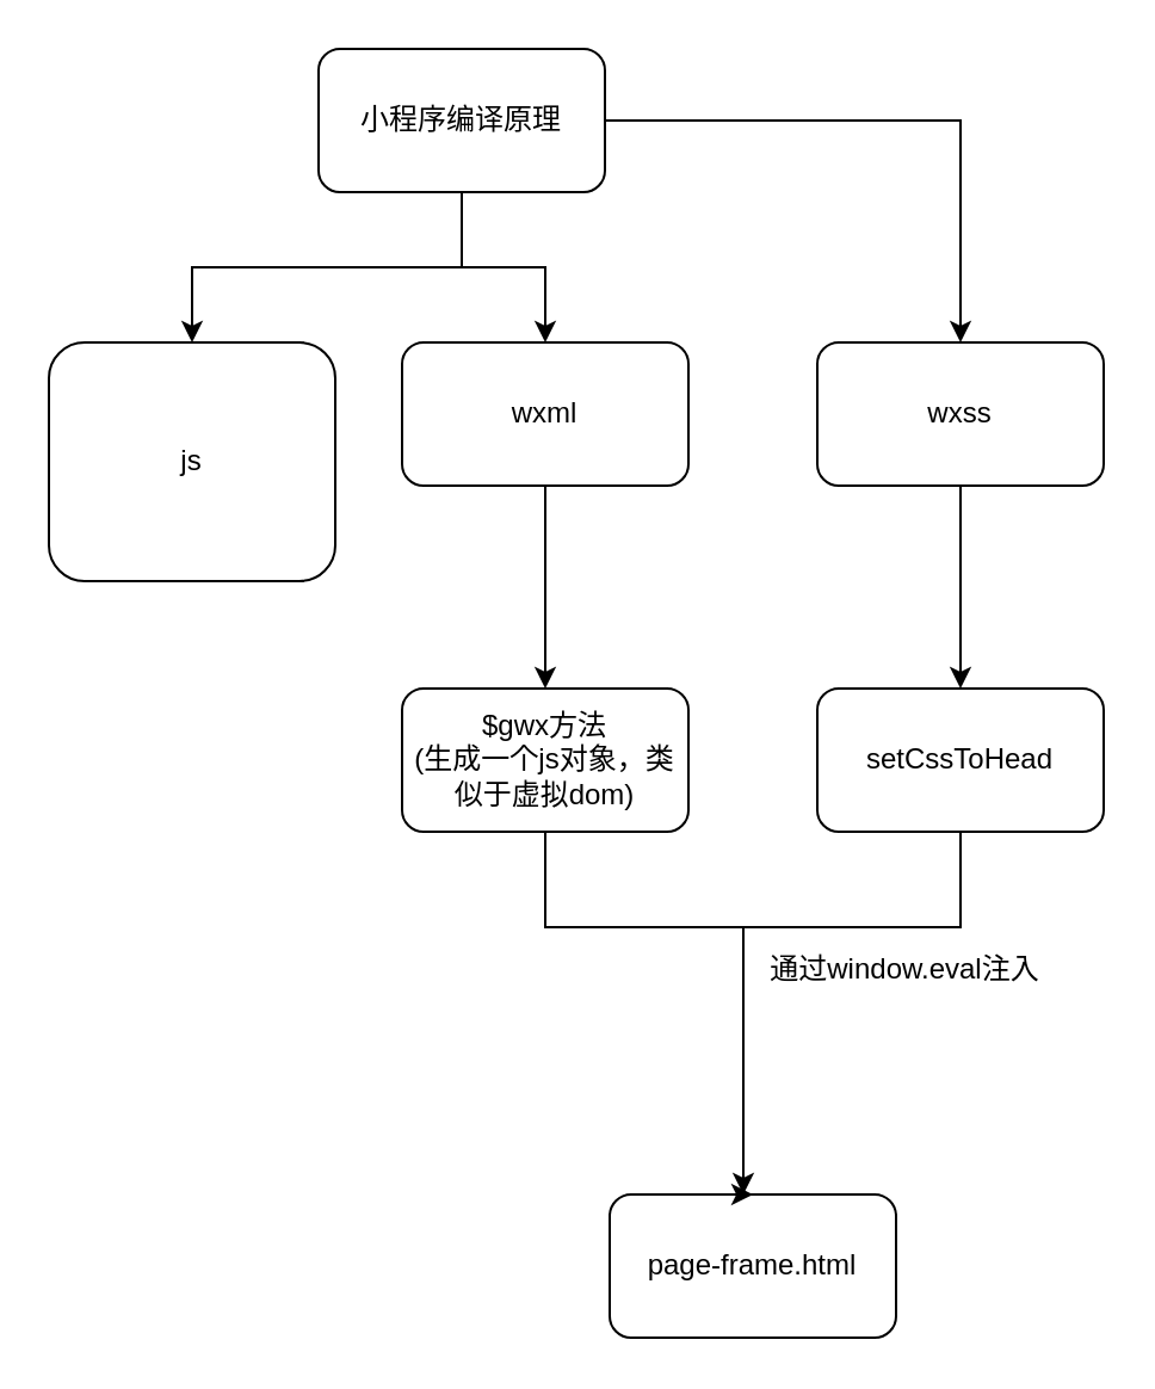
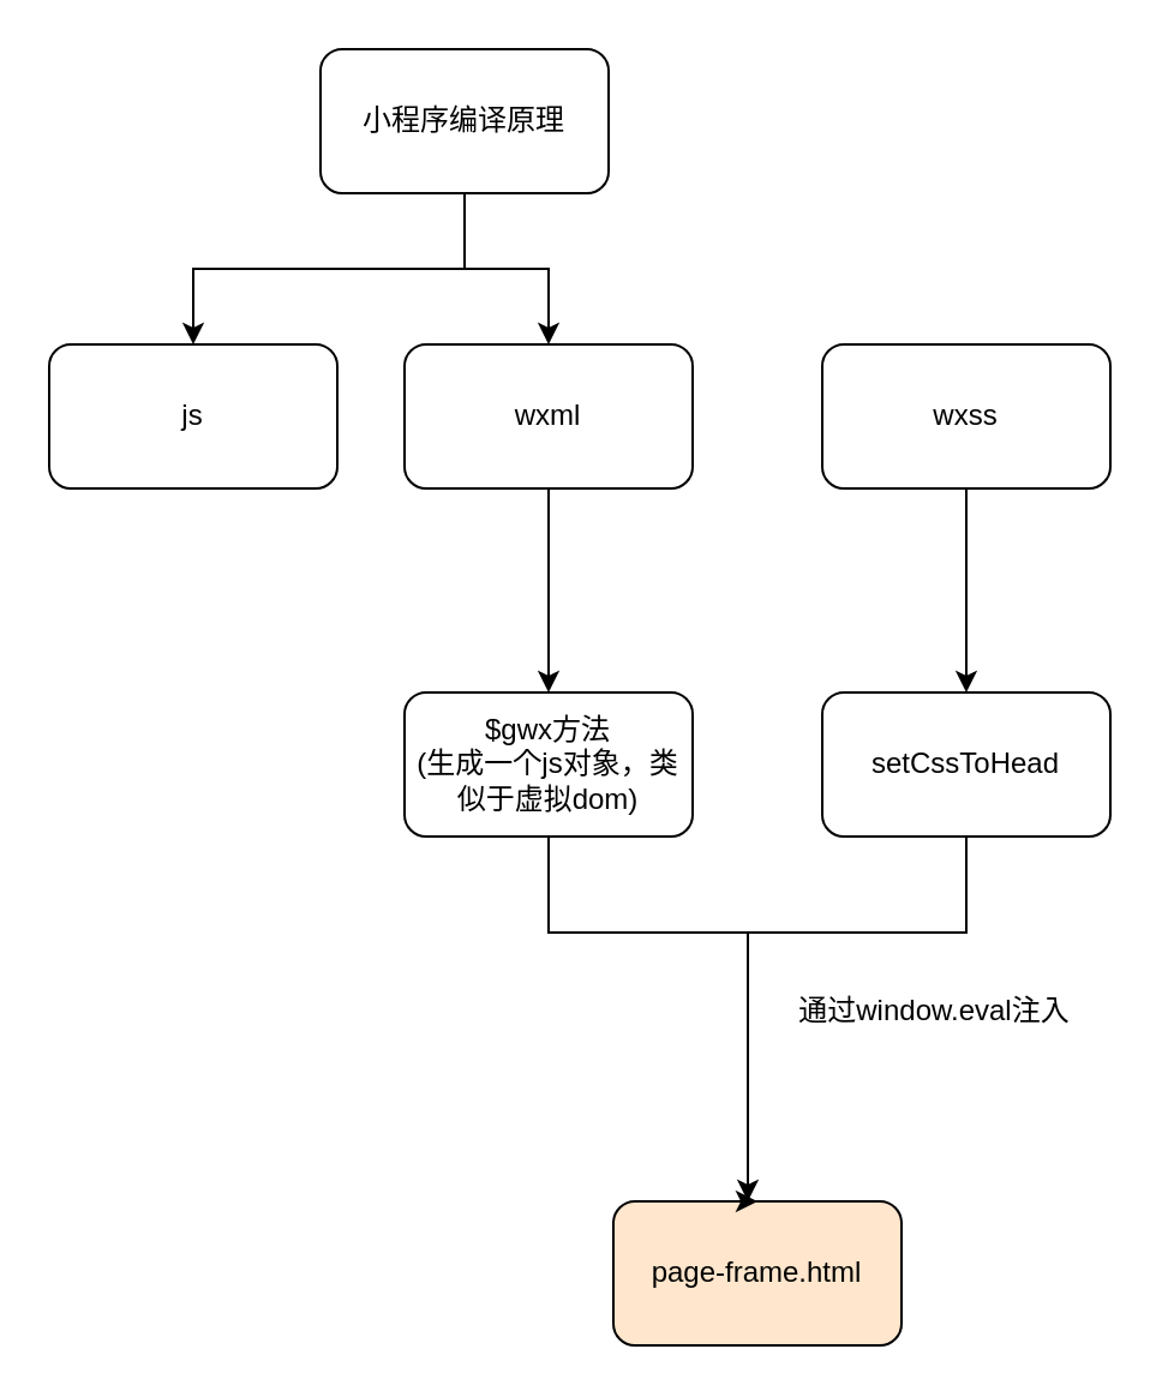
- <mxCell id="4" style="edgeStyle=orthogonalEdgeStyle;rounded=0;orthogonalLoop=1;jettySize=auto;html=1;entryX=0.5;entryY=0;entryDx=0;entryDy=0;" edge="1" parent="1" source="5" target="13"><mxGeometry relative="1" as="geometry" /></mxCell>
- <mxCell id="6" value="js" style="rounded=1;whiteSpace=wrap;html=1;" vertex="1" parent="1"><mxGeometry x="20" y="143" width="120" height="100" as="geometry" /></mxCell>
+ <mxCell id="6" value="js" style="rounded=1;whiteSpace=wrap;html=1;" vertex="1" parent="1"><mxGeometry x="20" y="143" width="120" height="60" as="geometry" /></mxCell>
- <mxCell id="16" value="通过window.eval注入" style="text;html=1;strokeColor=none;fillColor=none;align=center;verticalAlign=middle;whiteSpace=wrap;rounded=0;" vertex="1" parent="1"><mxGeometry x="321" y="391" width="116" height="30" as="geometry" /></mxCell>
+ <mxCell id="16" value="通过window.eval注入" style="text;html=1;strokeColor=none;fillColor=none;align=center;verticalAlign=middle;whiteSpace=wrap;rounded=0;" vertex="1" parent="1"><mxGeometry x="331" y="406" width="116" height="30" as="geometry" /></mxCell>
- <mxCell id="9" value="page-frame.html" style="rounded=1;whiteSpace=wrap;html=1;" vertex="1" parent="1"><mxGeometry x="255" y="500" width="120" height="60" as="geometry" /></mxCell>
+ <mxCell id="9" value="page-frame.html" style="rounded=1;whiteSpace=wrap;html=1;fillColor=#ffe6cc;" vertex="1" parent="1"><mxGeometry x="255" y="500" width="120" height="60" as="geometry" /></mxCell>
